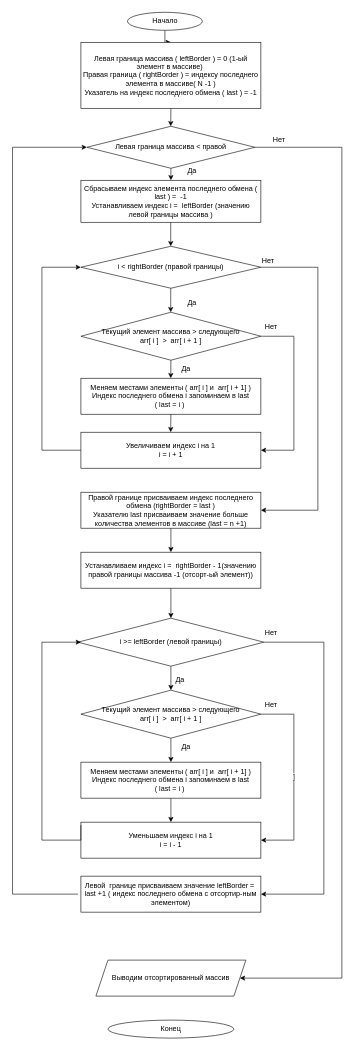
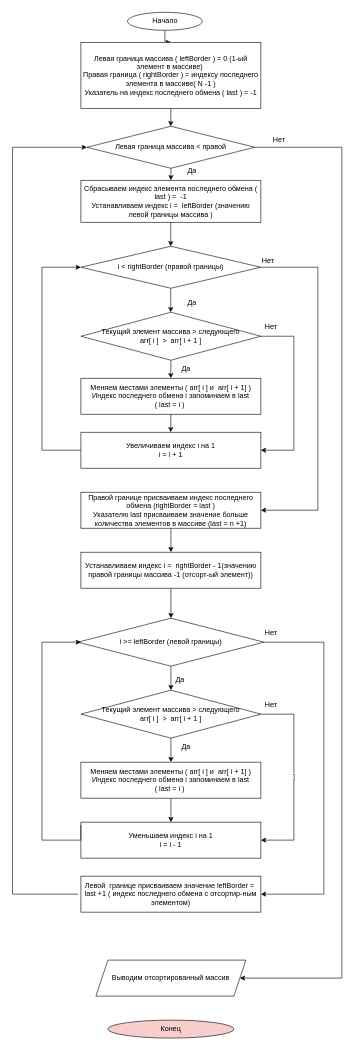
- <mxCell id="16" value="Конец" style="ellipse;whiteSpace=wrap;html=1;" vertex="1" parent="1"><mxGeometry x="179" y="1700" width="210" height="30" as="geometry" /></mxCell>
+ <mxCell id="16" value="Конец" style="ellipse;whiteSpace=wrap;html=1;fillColor=#f8cecc;" vertex="1" parent="1"><mxGeometry x="179" y="1700" width="210" height="30" as="geometry" /></mxCell>
